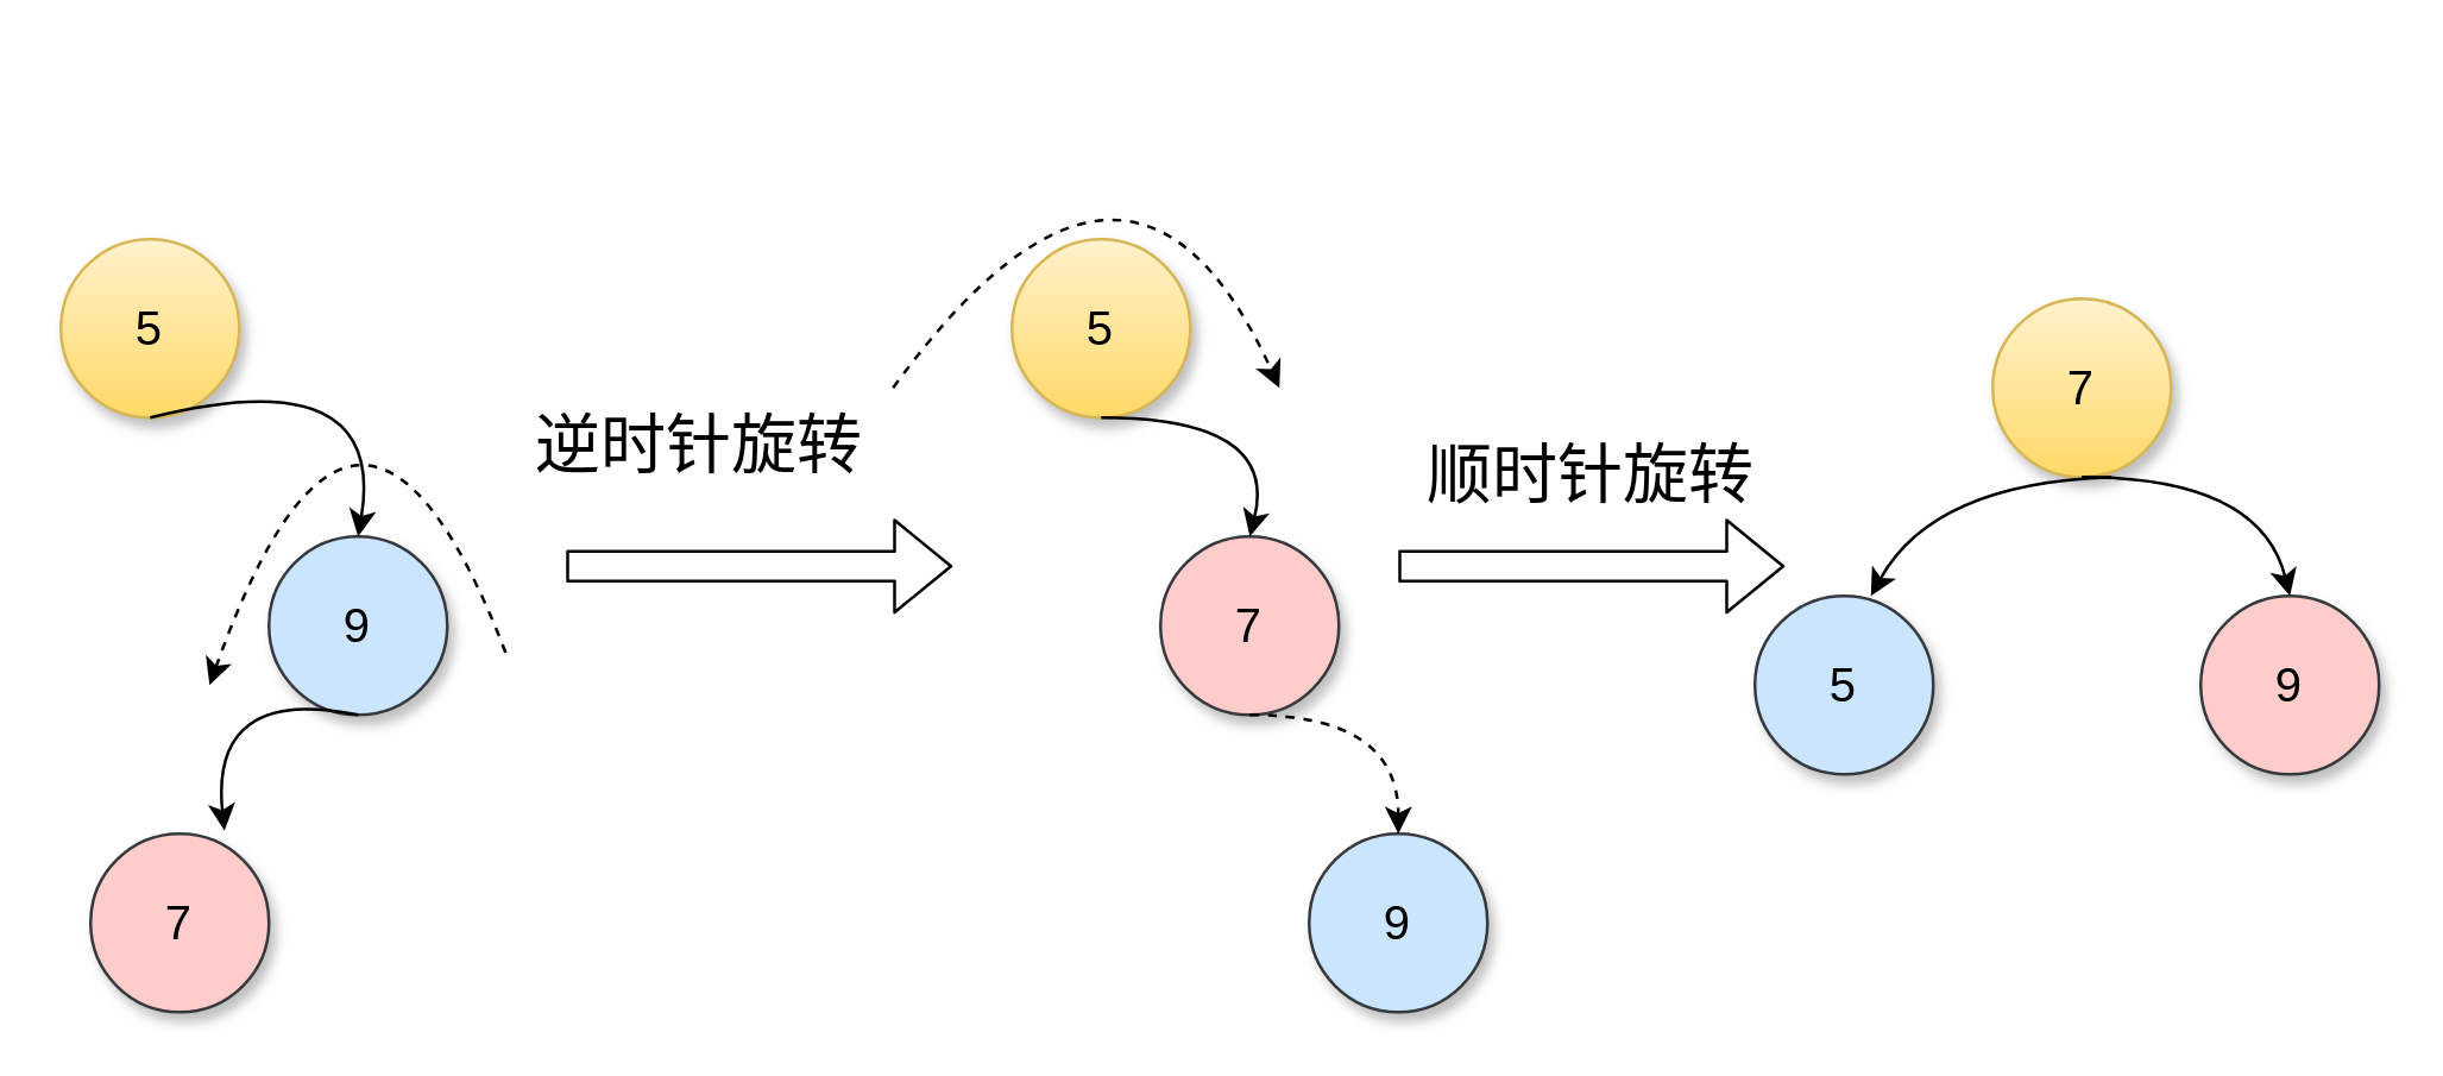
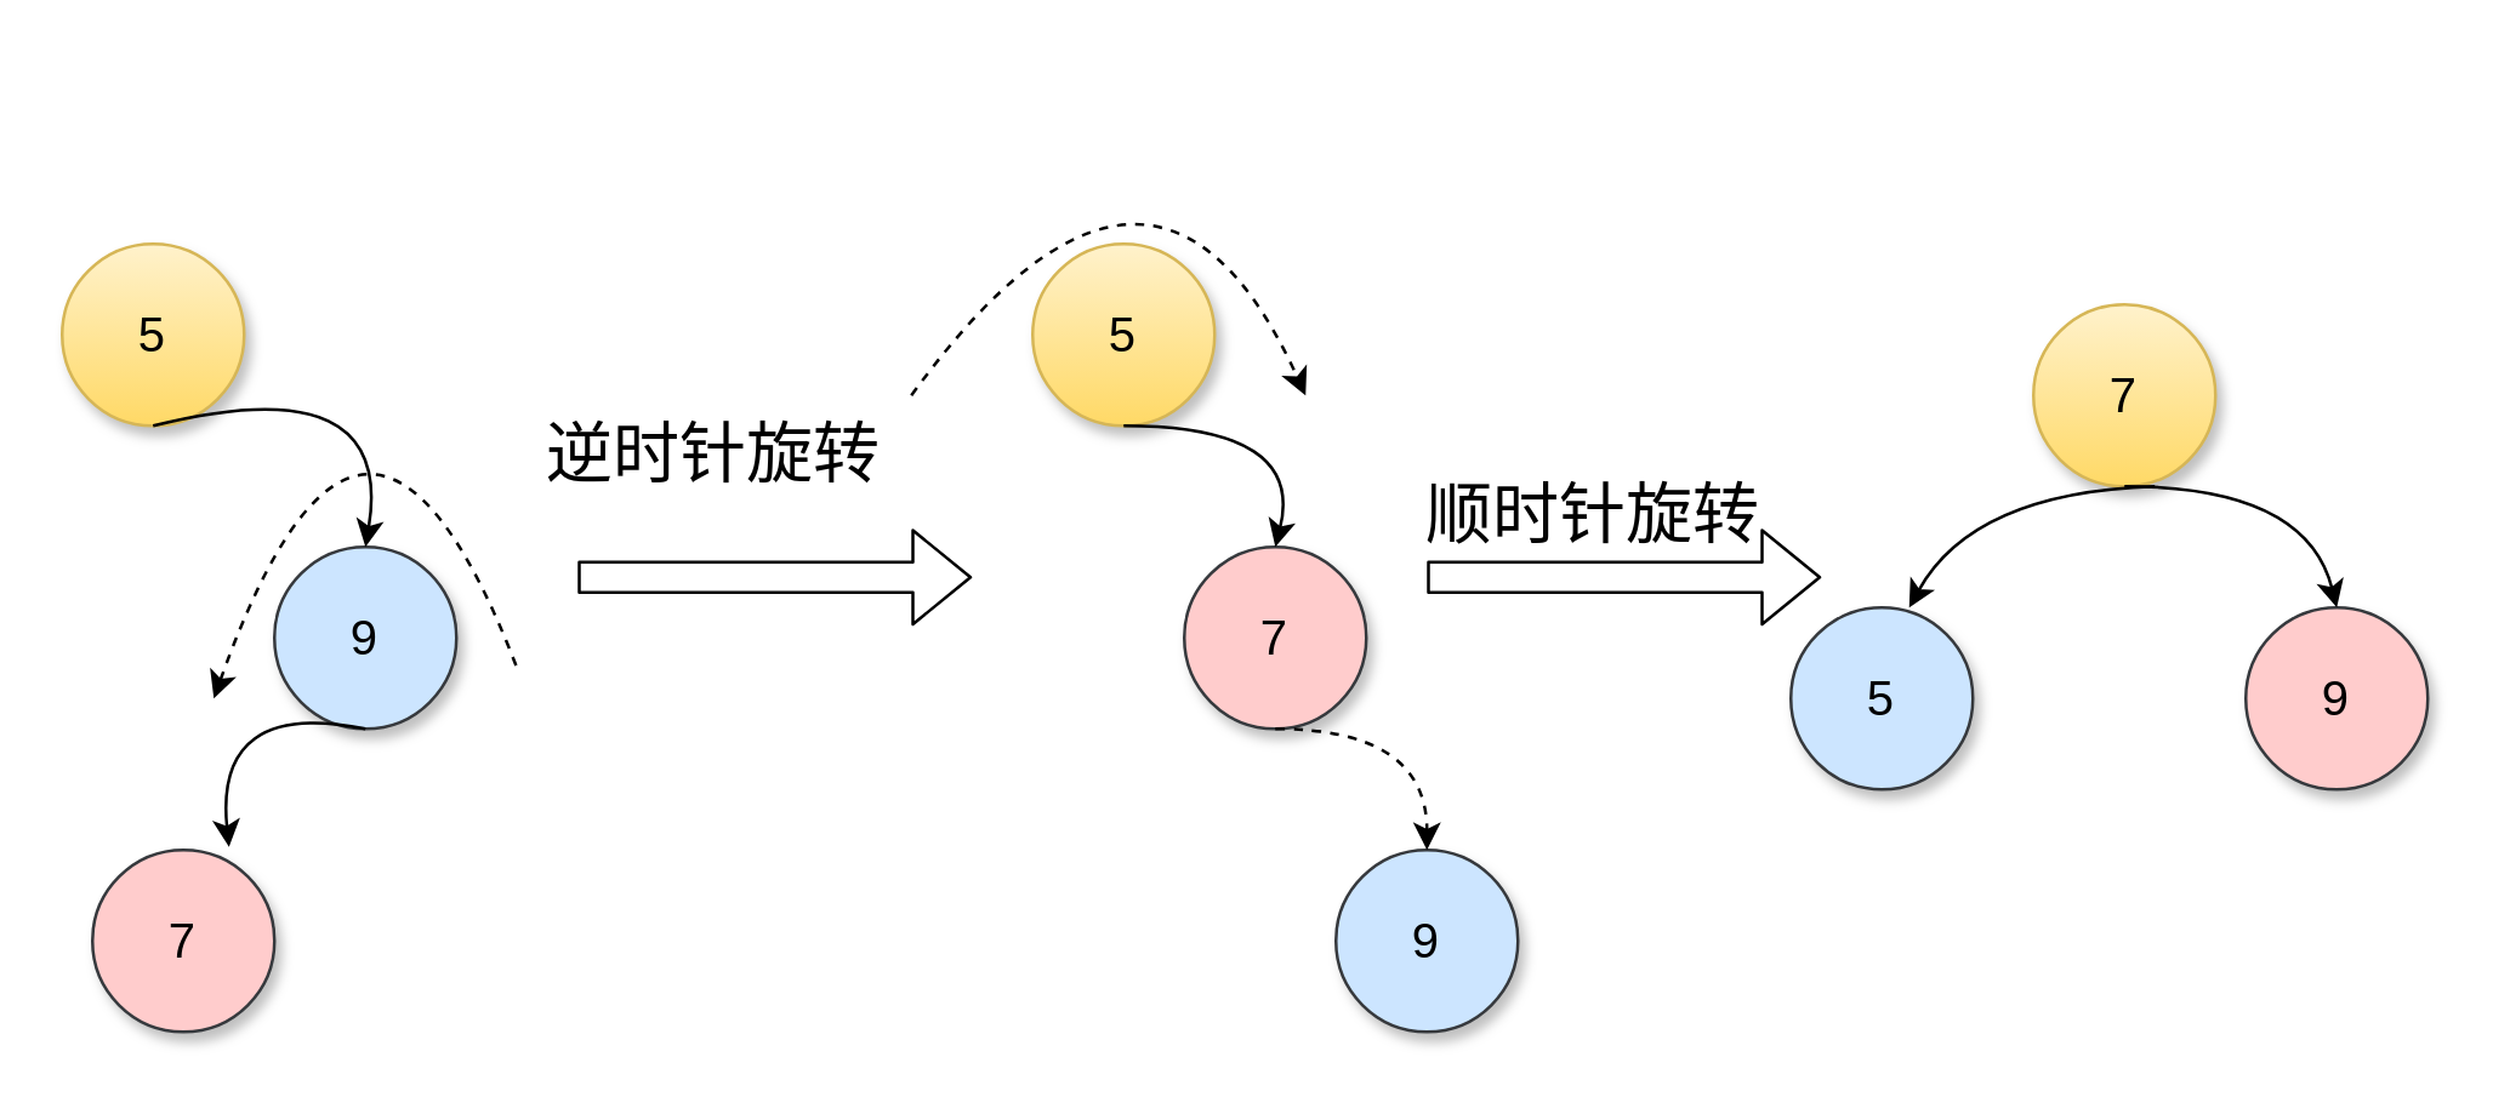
- <mxCell id="21" value="&lt;font style=&quot;font-size: 22px&quot;&gt;顺时针旋转&lt;/font&gt;" style="text;html=1;strokeColor=none;fillColor=none;align=center;verticalAlign=middle;whiteSpace=wrap;rounded=0;" vertex="1" parent="1"><mxGeometry x="470" y="150" width="130" height="20" as="geometry" /></mxCell>
+ <mxCell id="21" value="&lt;font style=&quot;font-size: 22px&quot;&gt;顺时针旋转&lt;/font&gt;" style="text;html=1;strokeColor=none;fillColor=none;align=center;verticalAlign=middle;whiteSpace=wrap;rounded=0;" vertex="1" parent="1"><mxGeometry x="460" y="160" width="130" height="20" as="geometry" /></mxCell>
